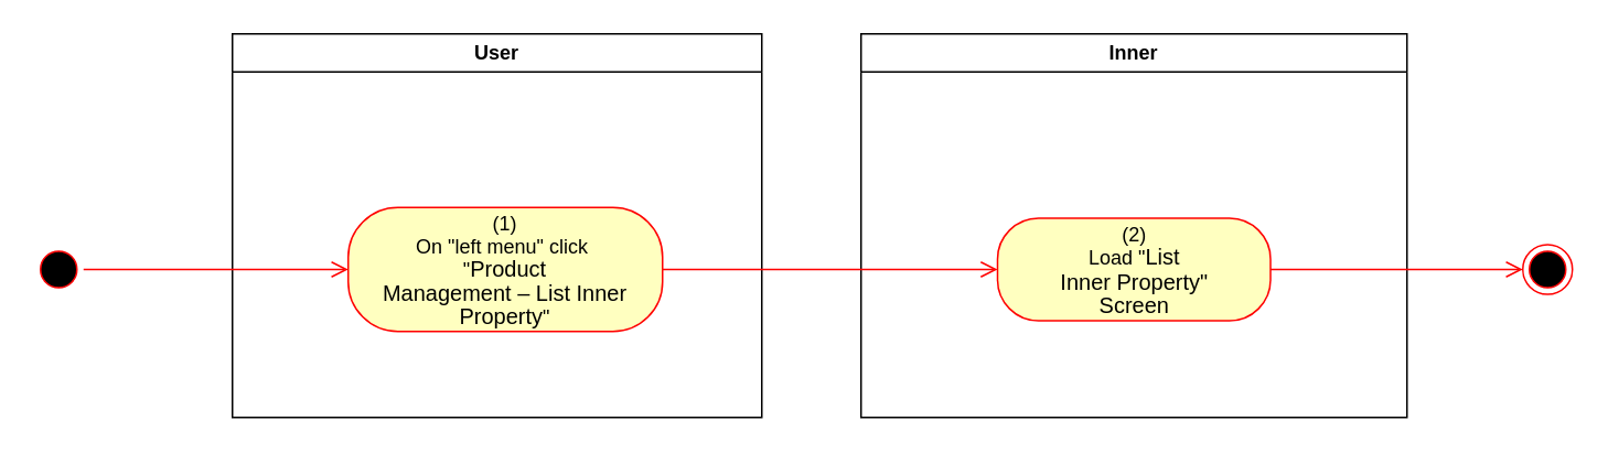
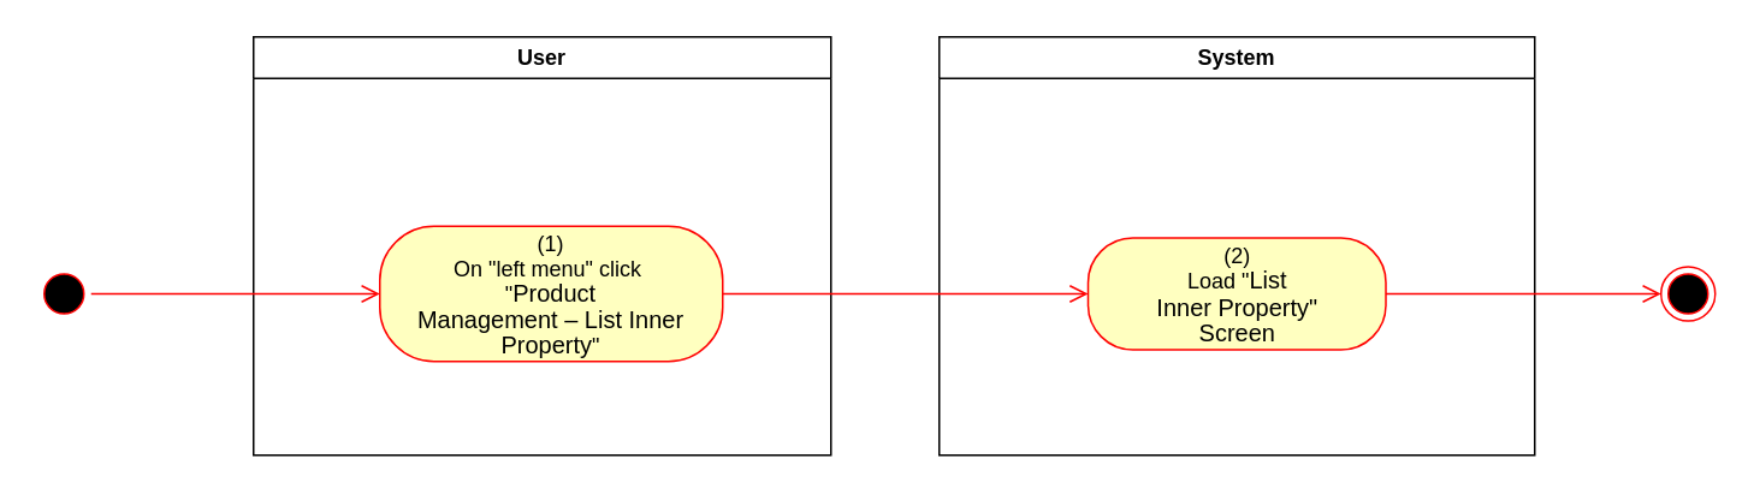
- <mxCell id="4" value="Inner" style="swimlane;whiteSpace=wrap;startSize=23;" vertex="1" parent="1"><mxGeometry x="520" y="20" width="330" height="232" as="geometry" /></mxCell>
+ <mxCell id="4" value="System" style="swimlane;whiteSpace=wrap;startSize=23;" vertex="1" parent="1"><mxGeometry x="520" y="20" width="330" height="232" as="geometry" /></mxCell>
